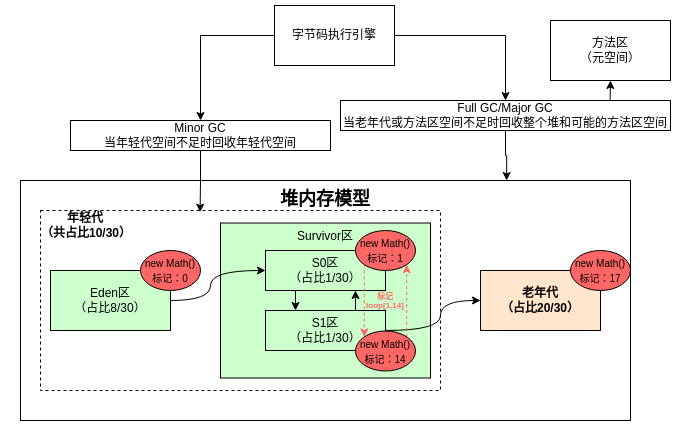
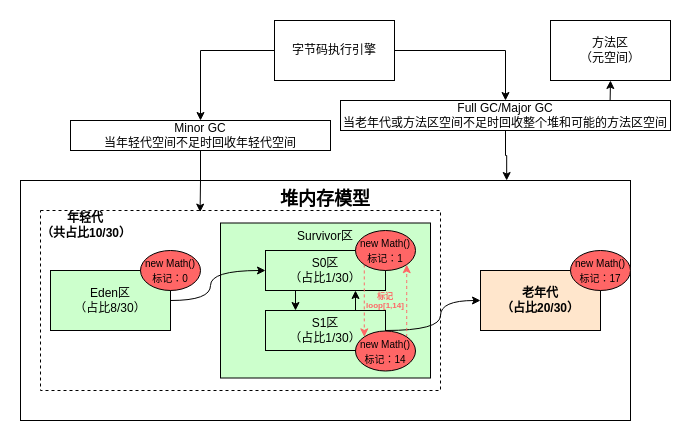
- <mxCell id="23" value="字节码执行引擎" style="rounded=0;whiteSpace=wrap;html=1;" vertex="1" parent="1"><mxGeometry x="274" y="5" width="120" height="60" as="geometry" /></mxCell>
+ <mxCell id="23" value="字节码执行引擎" style="rounded=0;whiteSpace=wrap;html=1;" vertex="1" parent="1"><mxGeometry x="274" y="20" width="120" height="60" as="geometry" /></mxCell>
